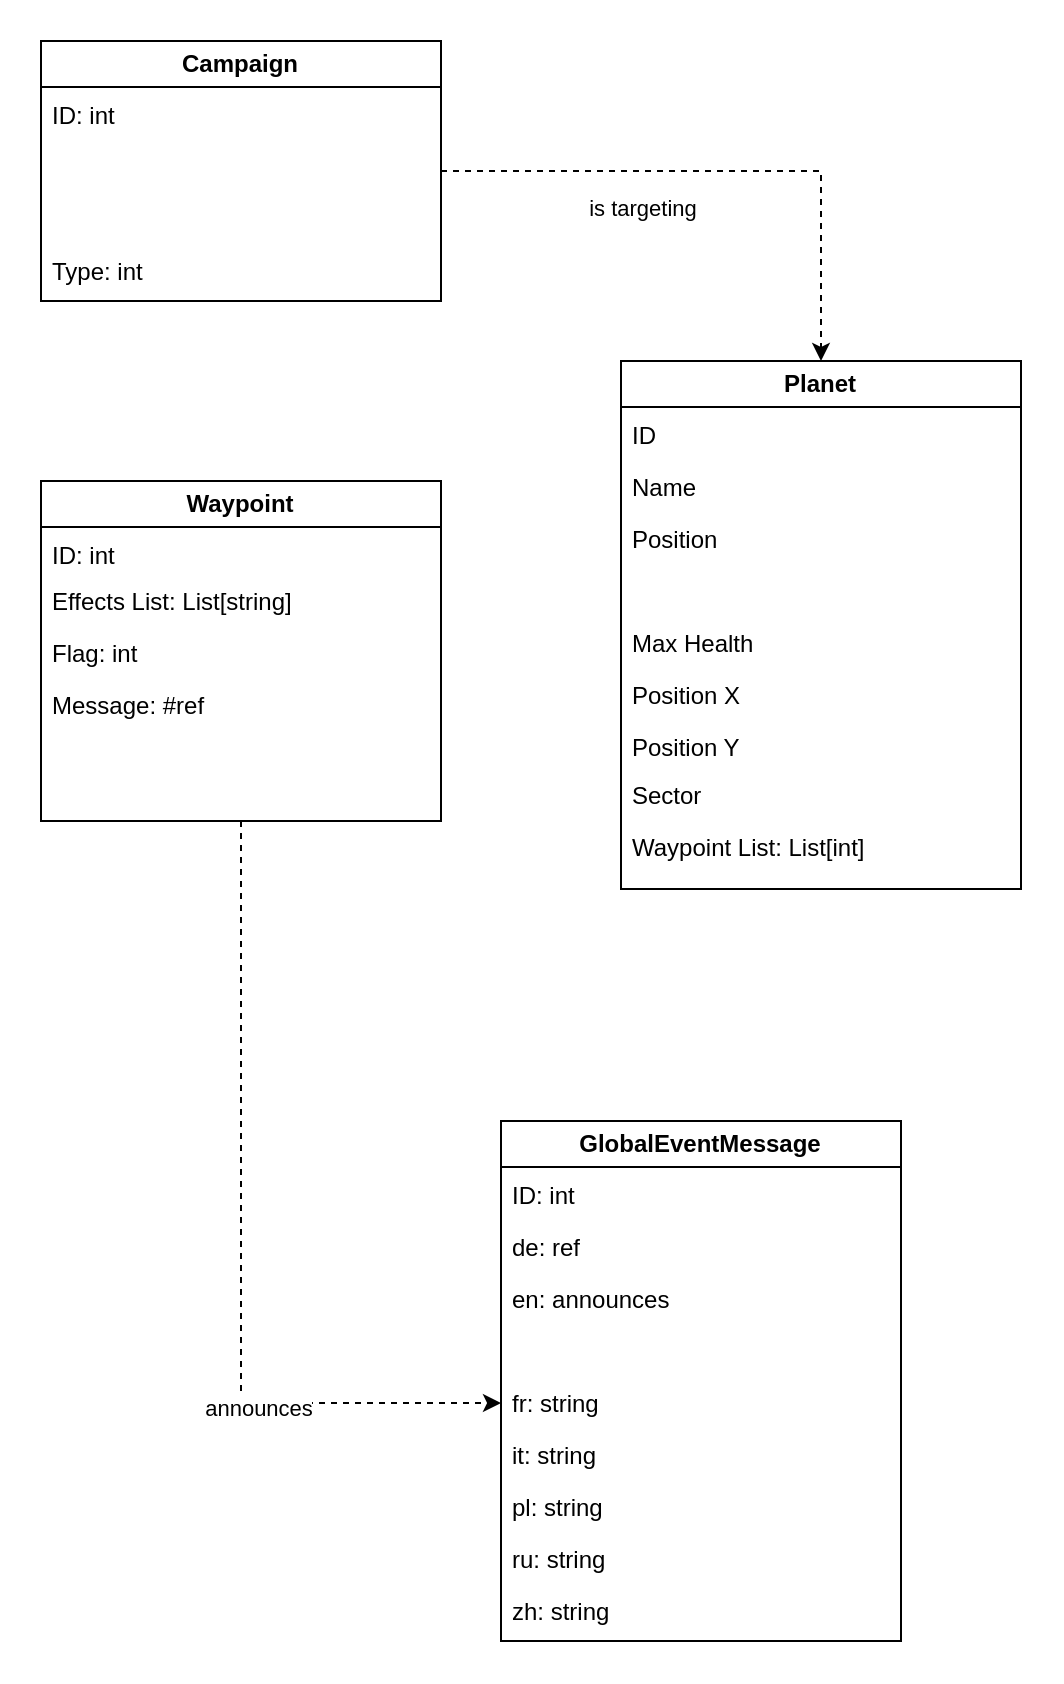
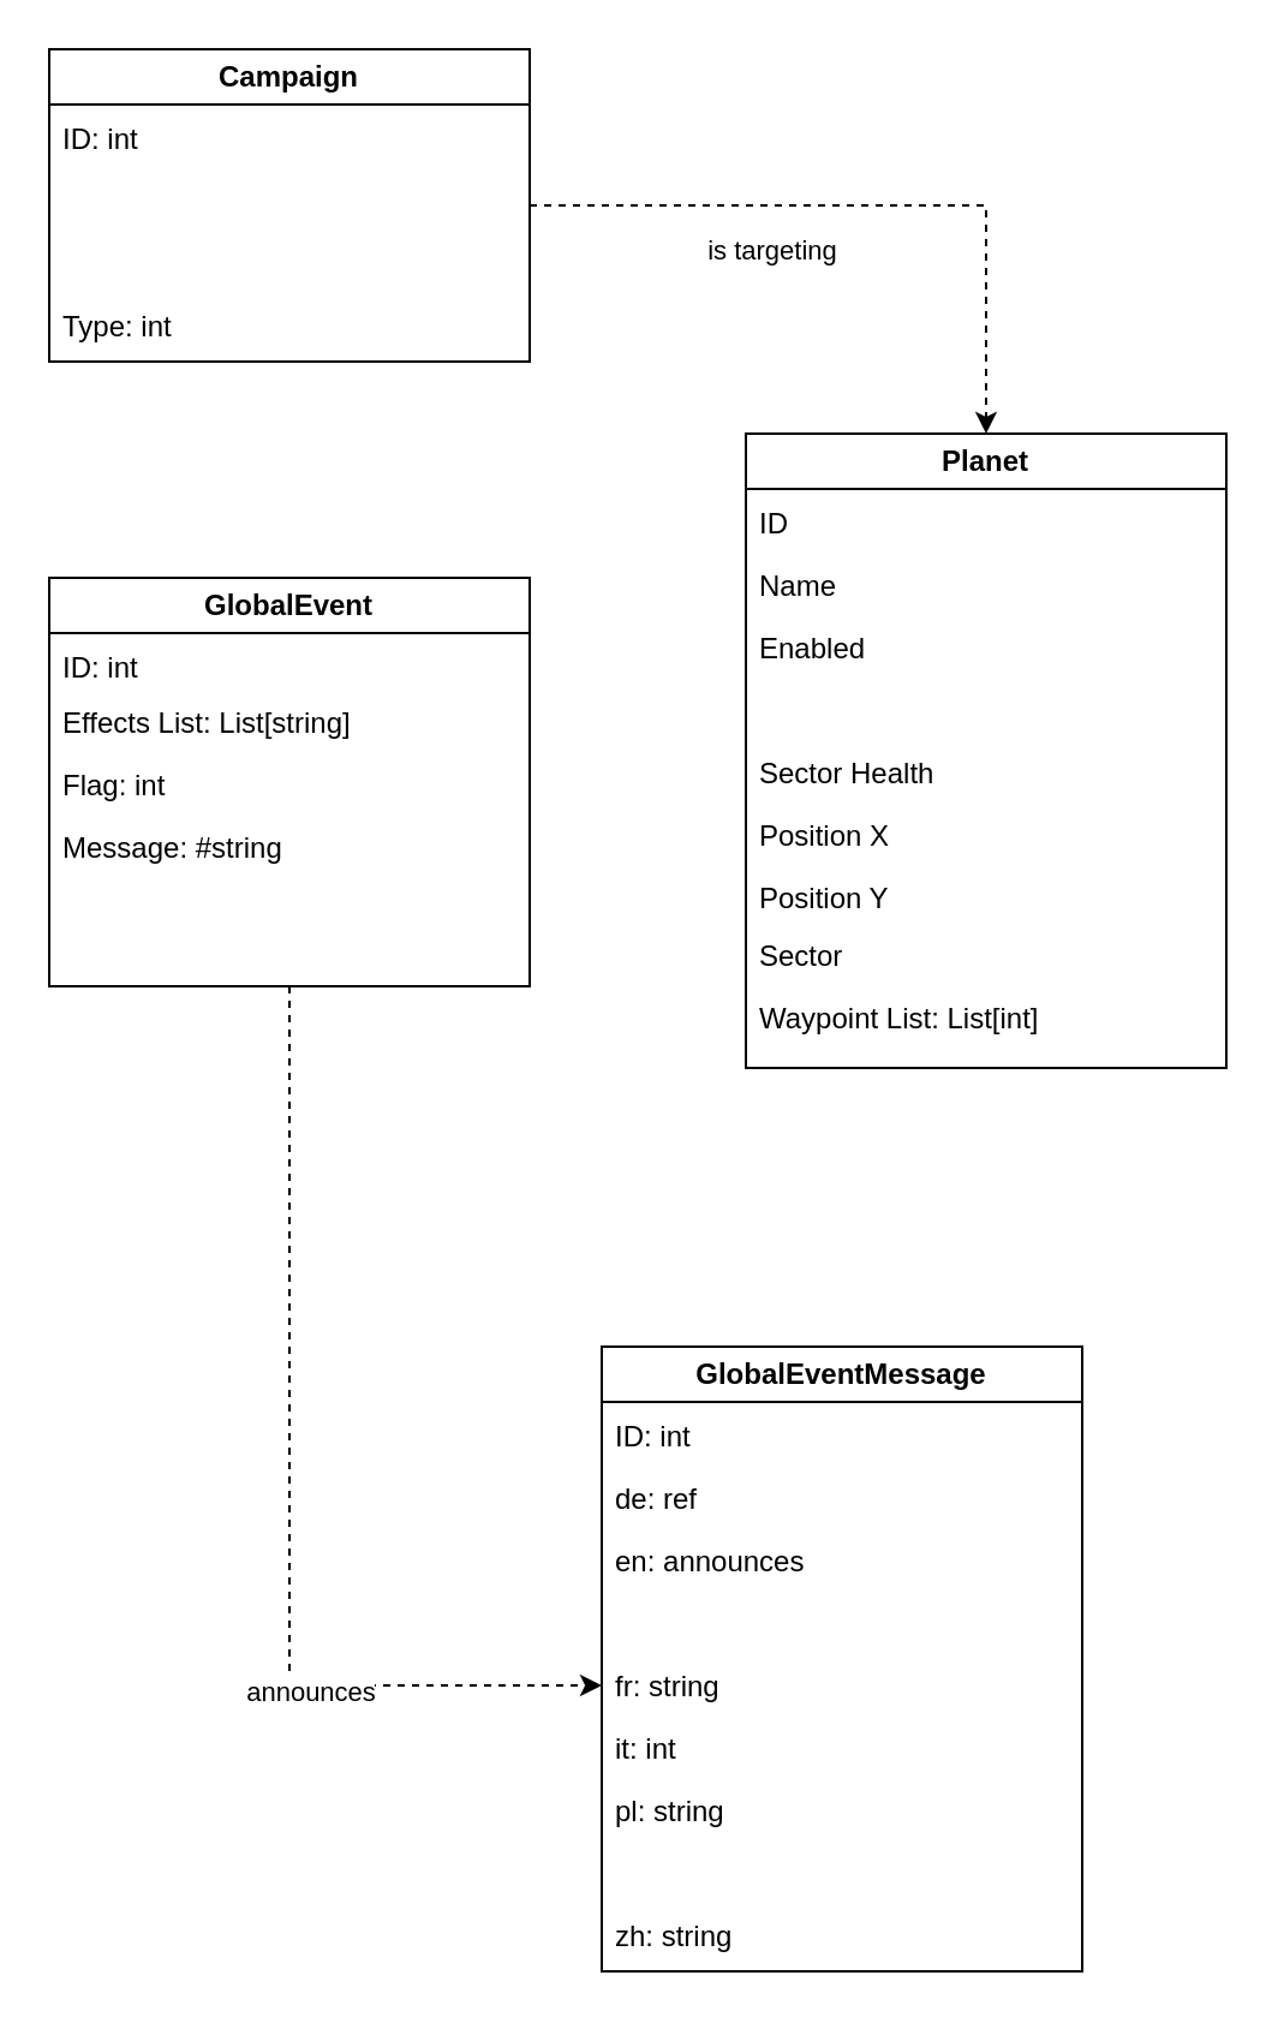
- <mxCell id="18" value="Waypoint" style="swimlane;whiteSpace=wrap;html=1;" vertex="1" parent="1"><mxGeometry x="20" y="240" width="200" height="170" as="geometry"><mxRectangle x="530" y="446" width="140" height="30" as="alternateBounds" /></mxGeometry></mxCell>
+ <mxCell id="18" value="GlobalEvent" style="swimlane;whiteSpace=wrap;html=1;" vertex="1" parent="1"><mxGeometry x="20" y="240" width="200" height="170" as="geometry"><mxRectangle x="530" y="446" width="140" height="30" as="alternateBounds" /></mxGeometry></mxCell>
- <mxCell id="3" value="Position" style="text;align=left;verticalAlign=top;spacingLeft=4;spacingRight=4;overflow=hidden;rotatable=0;points=[[0,0.5],[1,0.5]];portConstraint=eastwest;" vertex="1" parent="2"><mxGeometry y="76" width="200" height="26" as="geometry" /></mxCell>
+ <mxCell id="3" value="Enabled" style="text;align=left;verticalAlign=top;spacingLeft=4;spacingRight=4;overflow=hidden;rotatable=0;points=[[0,0.5],[1,0.5]];portConstraint=eastwest;" vertex="1" parent="2"><mxGeometry y="76" width="200" height="26" as="geometry" /></mxCell>
- <mxCell id="5" value="Max Health" style="text;align=left;verticalAlign=top;spacingLeft=4;spacingRight=4;overflow=hidden;rotatable=0;points=[[0,0.5],[1,0.5]];portConstraint=eastwest;" vertex="1" parent="2"><mxGeometry y="128" width="200" height="26" as="geometry" /></mxCell>
+ <mxCell id="5" value="Sector Health" style="text;align=left;verticalAlign=top;spacingLeft=4;spacingRight=4;overflow=hidden;rotatable=0;points=[[0,0.5],[1,0.5]];portConstraint=eastwest;" vertex="1" parent="2"><mxGeometry y="128" width="200" height="26" as="geometry" /></mxCell>
- <mxCell id="22" value="Message: #ref" style="text;align=left;verticalAlign=top;spacingLeft=4;spacingRight=4;overflow=hidden;rotatable=0;points=[[0,0.5],[1,0.5]];portConstraint=eastwest;" vertex="1" parent="18"><mxGeometry y="99" width="200" height="26" as="geometry" /></mxCell>
+ <mxCell id="22" value="Message: #string" style="text;align=left;verticalAlign=top;spacingLeft=4;spacingRight=4;overflow=hidden;rotatable=0;points=[[0,0.5],[1,0.5]];portConstraint=eastwest;" vertex="1" parent="18"><mxGeometry y="99" width="200" height="26" as="geometry" /></mxCell>
- <mxCell id="28" value="it: string" style="text;align=left;verticalAlign=top;spacingLeft=4;spacingRight=4;overflow=hidden;rotatable=0;points=[[0,0.5],[1,0.5]];portConstraint=eastwest;" vertex="1" parent="23"><mxGeometry y="154" width="200" height="26" as="geometry" /></mxCell>
+ <mxCell id="28" value="it: int" style="text;align=left;verticalAlign=top;spacingLeft=4;spacingRight=4;overflow=hidden;rotatable=0;points=[[0,0.5],[1,0.5]];portConstraint=eastwest;" vertex="1" parent="23"><mxGeometry y="154" width="200" height="26" as="geometry" /></mxCell>
- <mxCell id="30" value="ru: string" style="text;align=left;verticalAlign=top;spacingLeft=4;spacingRight=4;overflow=hidden;rotatable=0;points=[[0,0.5],[1,0.5]];portConstraint=eastwest;" vertex="1" parent="23"><mxGeometry y="206" width="200" height="26" as="geometry" /></mxCell>
